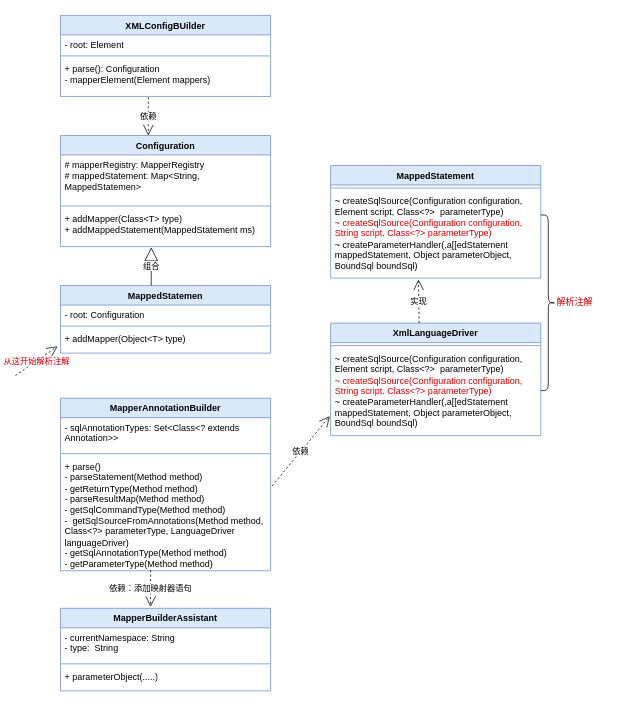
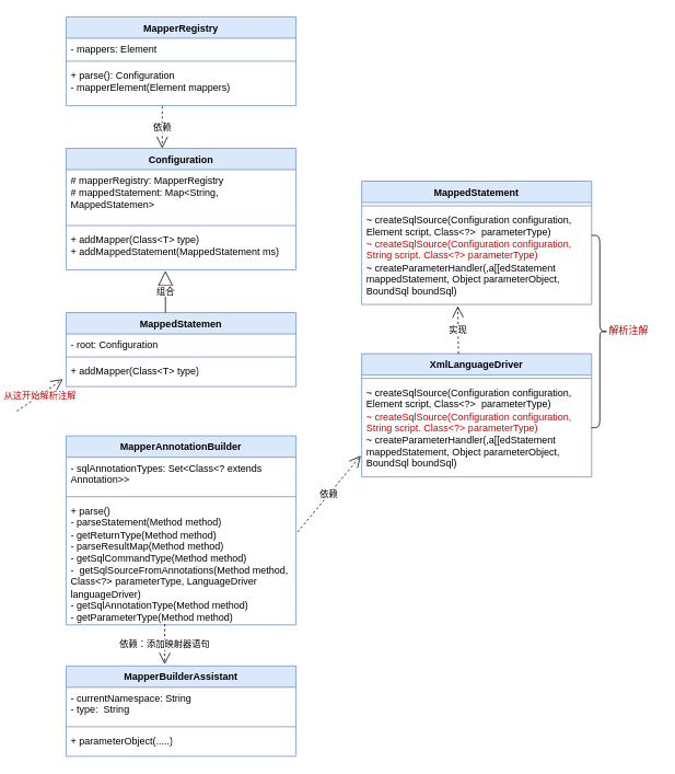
- <mxCell id="2" value="XMLConfigBUilder" style="swimlane;fontStyle=1;align=center;verticalAlign=top;childLayout=stackLayout;horizontal=1;startSize=26;horizontalStack=0;resizeParent=1;resizeParentMax=0;resizeLast=0;collapsible=1;marginBottom=0;whiteSpace=wrap;html=1;fillColor=#dae8fc;strokeColor=#6c8ebf;" vertex="1" parent="1"><mxGeometry x="80" y="20" width="280" height="108" as="geometry" /></mxCell>
+ <mxCell id="2" value="MapperRegistry" style="swimlane;fontStyle=1;align=center;verticalAlign=top;childLayout=stackLayout;horizontal=1;startSize=26;horizontalStack=0;resizeParent=1;resizeParentMax=0;resizeLast=0;collapsible=1;marginBottom=0;whiteSpace=wrap;html=1;fillColor=#dae8fc;strokeColor=#6c8ebf;" vertex="1" parent="1"><mxGeometry x="80" y="20" width="280" height="108" as="geometry" /></mxCell>
- <mxCell id="3" value="- root: Element" style="text;strokeColor=none;fillColor=none;align=left;verticalAlign=top;spacingLeft=4;spacingRight=4;overflow=hidden;rotatable=0;points=[[0,0.5],[1,0.5]];portConstraint=eastwest;whiteSpace=wrap;html=1;" vertex="1" parent="2"><mxGeometry y="26" width="280" height="24" as="geometry" /></mxCell>
+ <mxCell id="3" value="- mappers: Element" style="text;strokeColor=none;fillColor=none;align=left;verticalAlign=top;spacingLeft=4;spacingRight=4;overflow=hidden;rotatable=0;points=[[0,0.5],[1,0.5]];portConstraint=eastwest;whiteSpace=wrap;html=1;" vertex="1" parent="2"><mxGeometry y="26" width="280" height="24" as="geometry" /></mxCell>
- <mxCell id="13" value="+ addMapper(Object&amp;lt;T&amp;gt; type)" style="text;strokeColor=none;fillColor=none;align=left;verticalAlign=top;spacingLeft=4;spacingRight=4;overflow=hidden;rotatable=0;points=[[0,0.5],[1,0.5]];portConstraint=eastwest;whiteSpace=wrap;html=1;" vertex="1" parent="10"><mxGeometry y="58" width="280" height="32" as="geometry" /></mxCell>
+ <mxCell id="13" value="+ addMapper(Class&amp;lt;T&amp;gt; type)" style="text;strokeColor=none;fillColor=none;align=left;verticalAlign=top;spacingLeft=4;spacingRight=4;overflow=hidden;rotatable=0;points=[[0,0.5],[1,0.5]];portConstraint=eastwest;whiteSpace=wrap;html=1;" vertex="1" parent="10"><mxGeometry y="58" width="280" height="32" as="geometry" /></mxCell>
